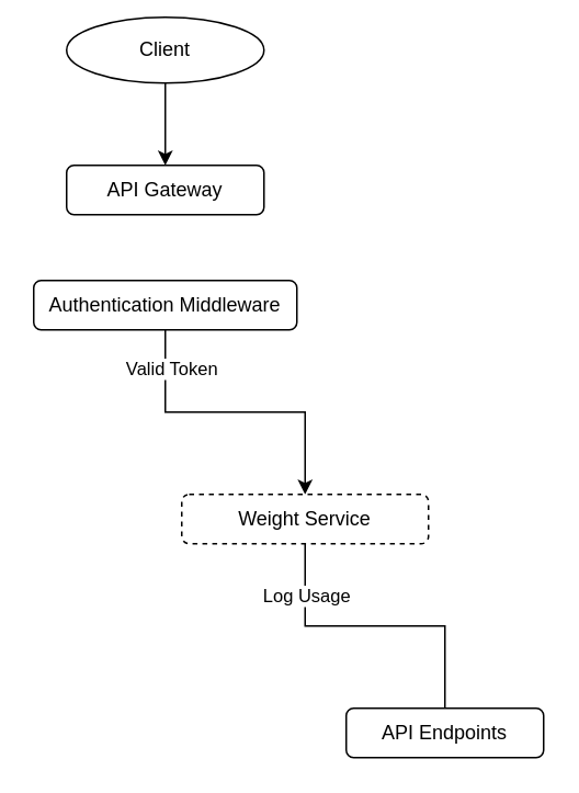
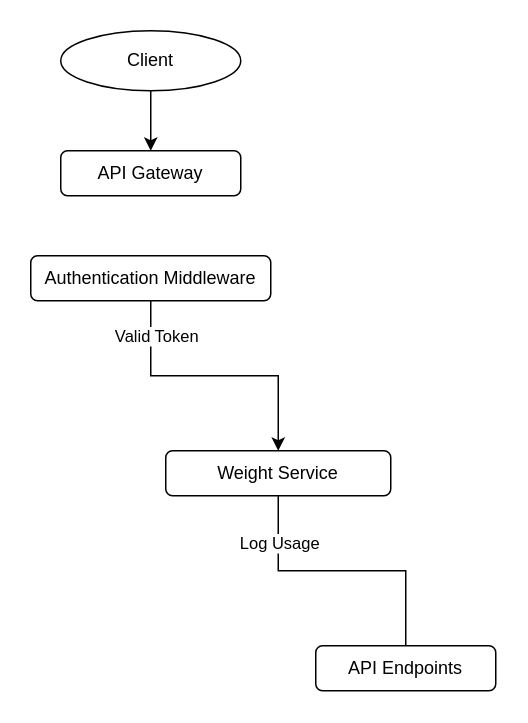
- <mxCell id="3" value="Client" style="ellipse;whiteSpace=wrap;html=1;" vertex="1" parent="1"><mxGeometry x="40" y="10" width="120" height="40" as="geometry" /></mxCell>
+ <mxCell id="3" value="Client" style="ellipse;whiteSpace=wrap;html=1;" vertex="1" parent="1"><mxGeometry x="40" y="20" width="120" height="40" as="geometry" /></mxCell>
- <mxCell id="10" value="Weight Service" style="rounded=1;whiteSpace=wrap;html=1;dashed=1;" vertex="1" parent="1"><mxGeometry x="110" y="300" width="150" height="30" as="geometry" /></mxCell>
+ <mxCell id="10" value="Weight Service" style="rounded=1;whiteSpace=wrap;html=1;" vertex="1" parent="1"><mxGeometry x="110" y="300" width="150" height="30" as="geometry" /></mxCell>
